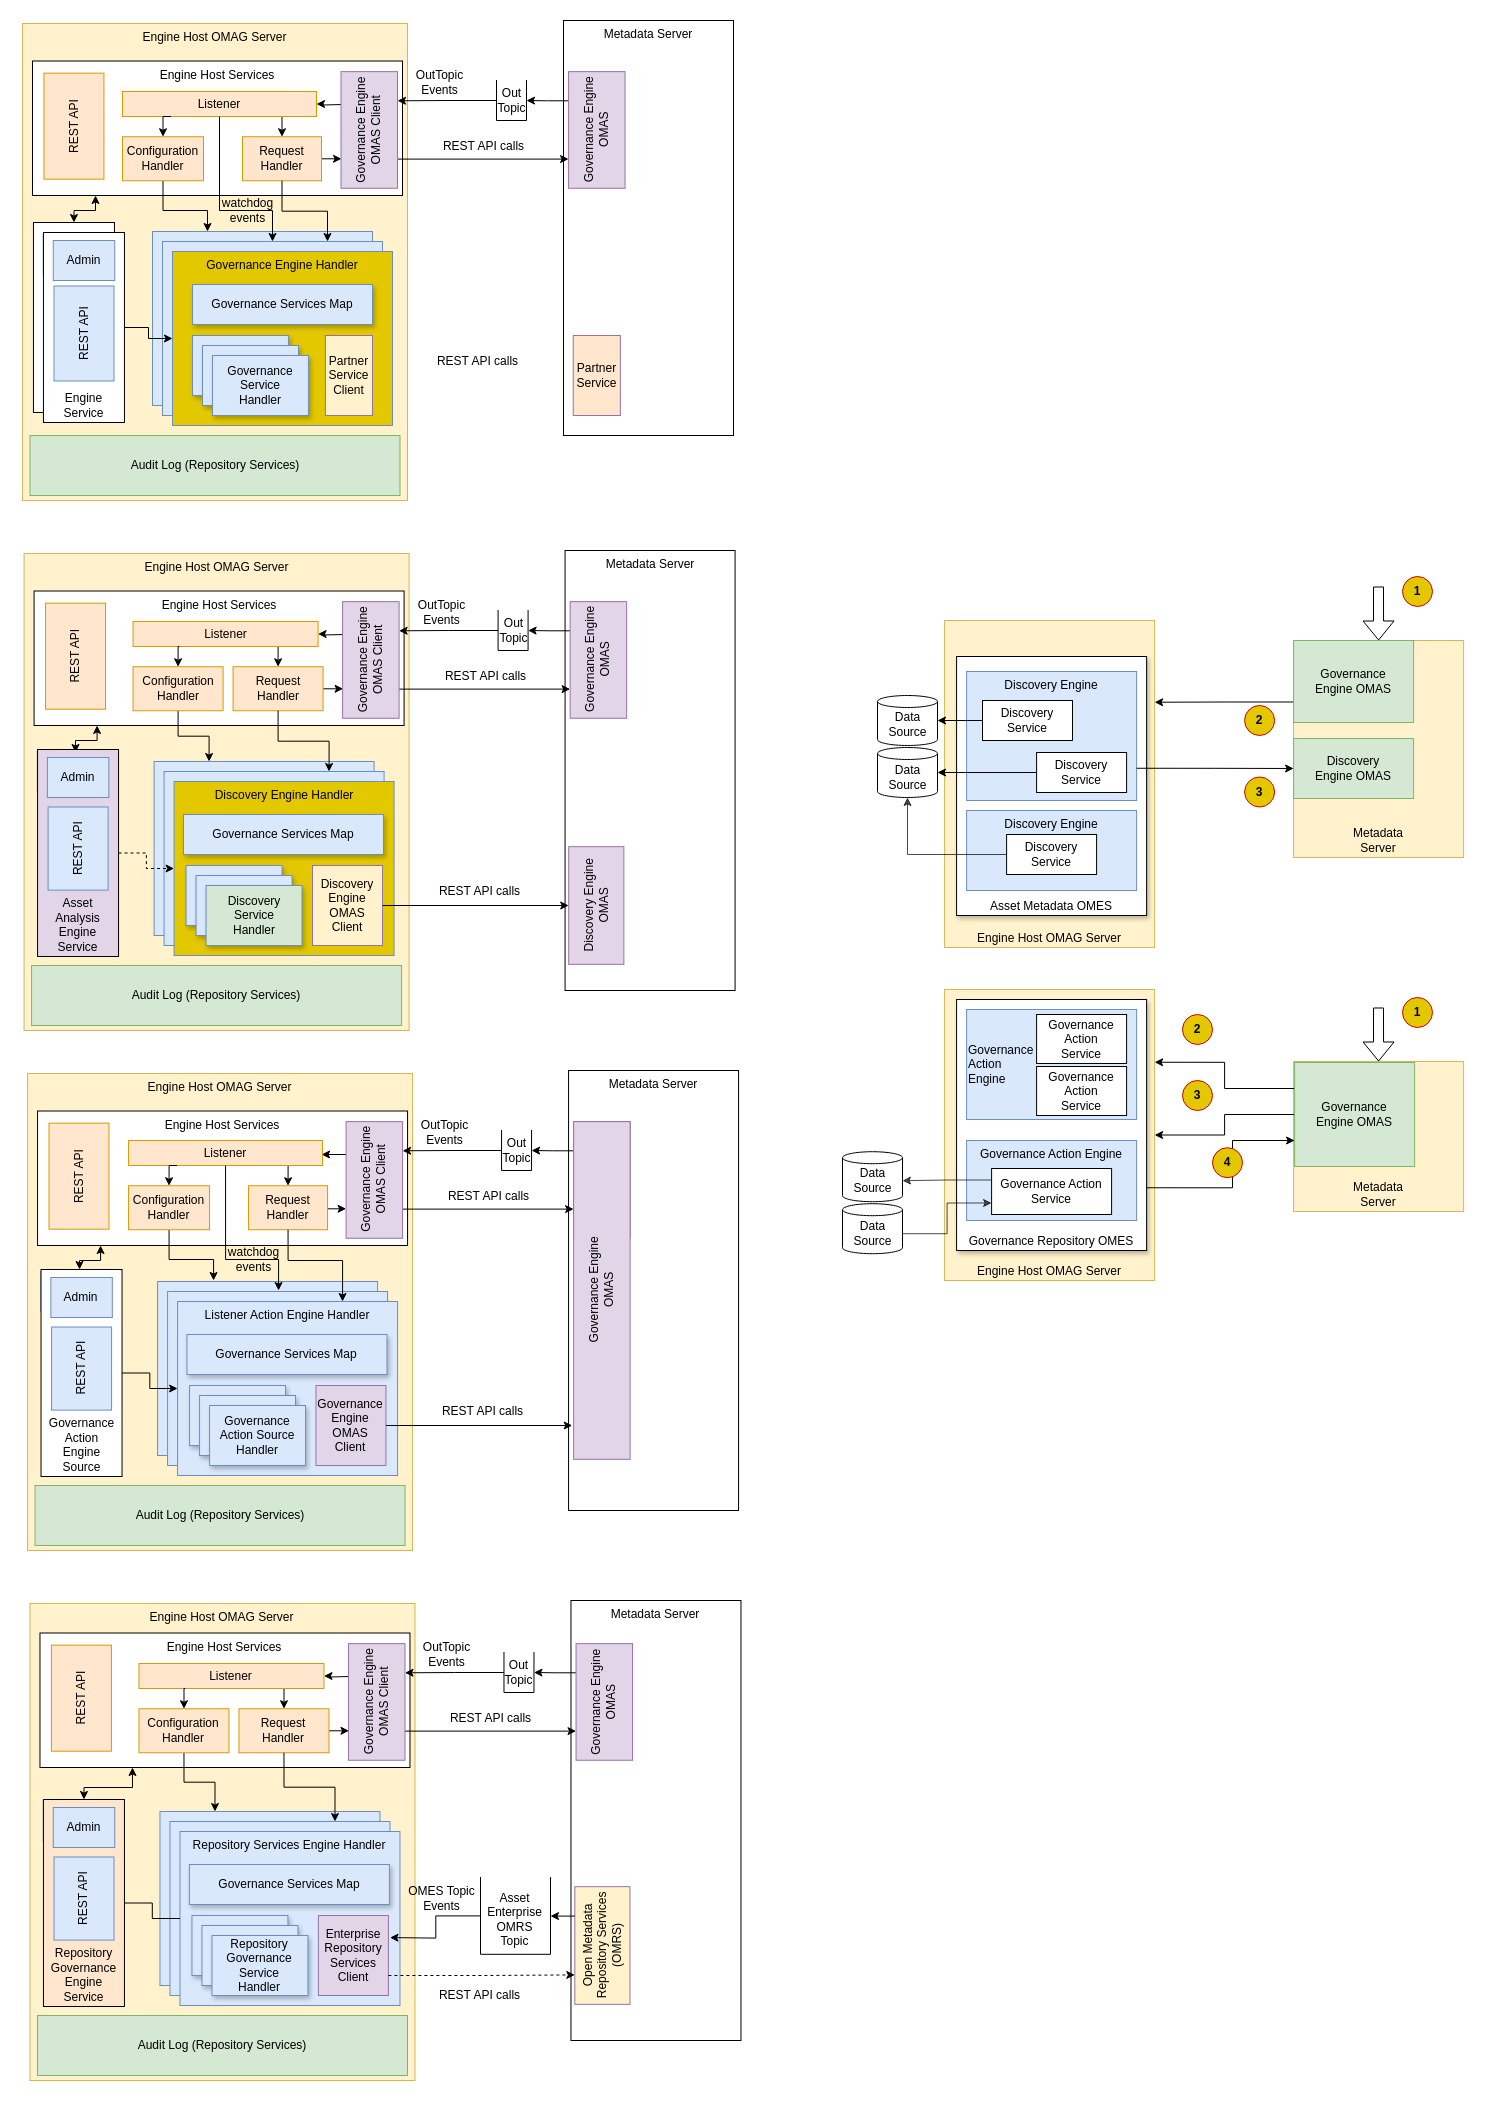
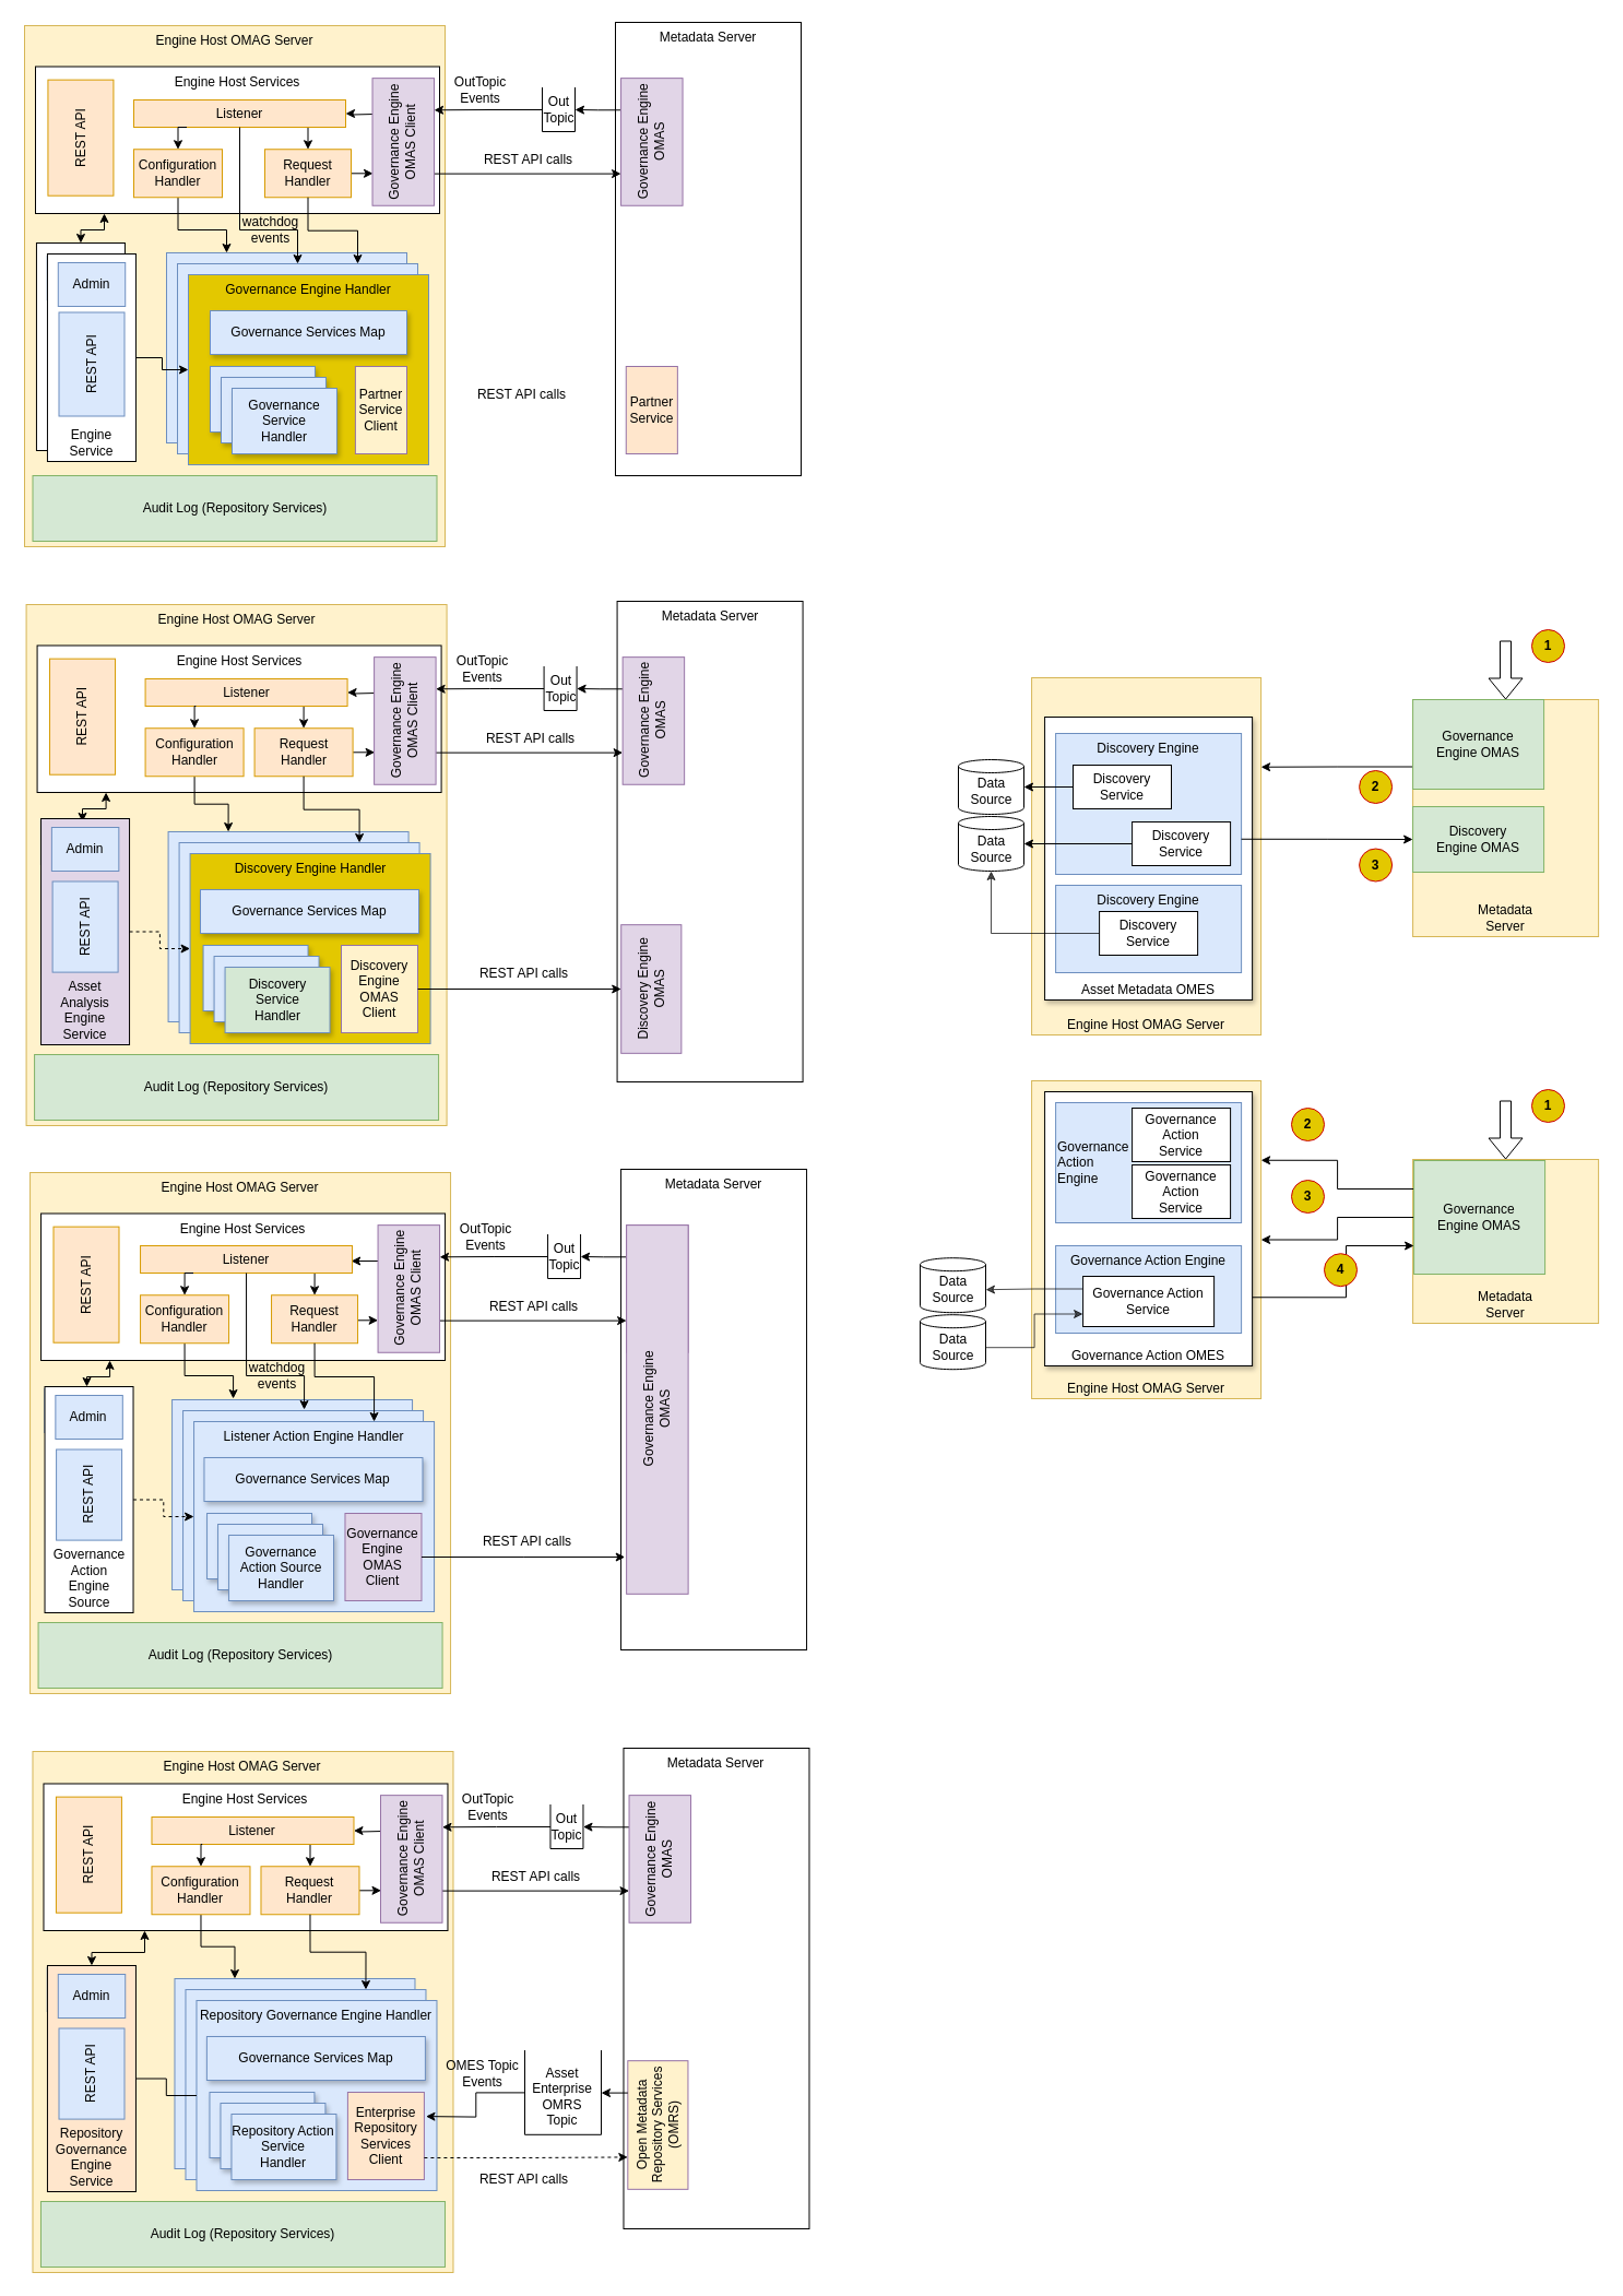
- <mxCell id="208" value="Governance Repository OMES" style="rounded=0;whiteSpace=wrap;html=1;shadow=1;align=center;verticalAlign=bottom;" vertex="1" parent="1"><mxGeometry x="956.1" y="999" width="190" height="251" as="geometry" /></mxCell>
+ <mxCell id="208" value="Governance Action OMES" style="rounded=0;whiteSpace=wrap;html=1;shadow=1;align=center;verticalAlign=bottom;" vertex="1" parent="1"><mxGeometry x="956.1" y="999" width="190" height="251" as="geometry" /></mxCell>
- <mxCell id="134" style="edgeStyle=orthogonalEdgeStyle;rounded=0;orthogonalLoop=1;jettySize=auto;html=1;" parent="1" source="126" target="130" edge="1"><mxGeometry relative="1" as="geometry" /></mxCell>
+ <mxCell id="134" style="edgeStyle=orthogonalEdgeStyle;rounded=0;orthogonalLoop=1;jettySize=auto;html=1;dashed=1;" parent="1" source="126" target="130" edge="1"><mxGeometry relative="1" as="geometry" /></mxCell>
- <mxCell id="174" value="Repository Services Engine Handler" style="rounded=0;whiteSpace=wrap;html=1;verticalAlign=top;fillColor=#dae8fc;strokeColor=#6c8ebf;" parent="1" vertex="1"><mxGeometry x="179.48" y="1831" width="220" height="174" as="geometry" /></mxCell>
+ <mxCell id="174" value="Repository Governance Engine Handler" style="rounded=0;whiteSpace=wrap;html=1;verticalAlign=top;fillColor=#dae8fc;strokeColor=#6c8ebf;" parent="1" vertex="1"><mxGeometry x="179.48" y="1831" width="220" height="174" as="geometry" /></mxCell>
- <mxCell id="176" value="Enterprise&lt;br&gt;Repository&lt;br&gt;Services&lt;br&gt;Client" style="rounded=0;whiteSpace=wrap;html=1;rotation=0;fillColor=#e1d5e7;strokeColor=#9673a6;" parent="1" vertex="1"><mxGeometry x="317.9" y="1915" width="70" height="80" as="geometry" /></mxCell>
+ <mxCell id="176" value="Enterprise&lt;br&gt;Repository&lt;br&gt;Services&lt;br&gt;Client" style="rounded=0;whiteSpace=wrap;html=1;rotation=0;fillColor=#ffe6cc;strokeColor=#9673a6;" parent="1" vertex="1"><mxGeometry x="317.9" y="1915" width="70" height="80" as="geometry" /></mxCell>
- <mxCell id="181" value="Repository Governance&lt;br&gt;Service&lt;br&gt;Handler" style="rounded=0;whiteSpace=wrap;html=1;fillColor=#dae8fc;strokeColor=#6c8ebf;shadow=1;" parent="1" vertex="1"><mxGeometry x="211.48" y="1935" width="95.95" height="60" as="geometry" /></mxCell>
+ <mxCell id="181" value="Repository Action&lt;br&gt;Service&lt;br&gt;Handler" style="rounded=0;whiteSpace=wrap;html=1;fillColor=#dae8fc;strokeColor=#6c8ebf;shadow=1;" parent="1" vertex="1"><mxGeometry x="211.48" y="1935" width="95.95" height="60" as="geometry" /></mxCell>
